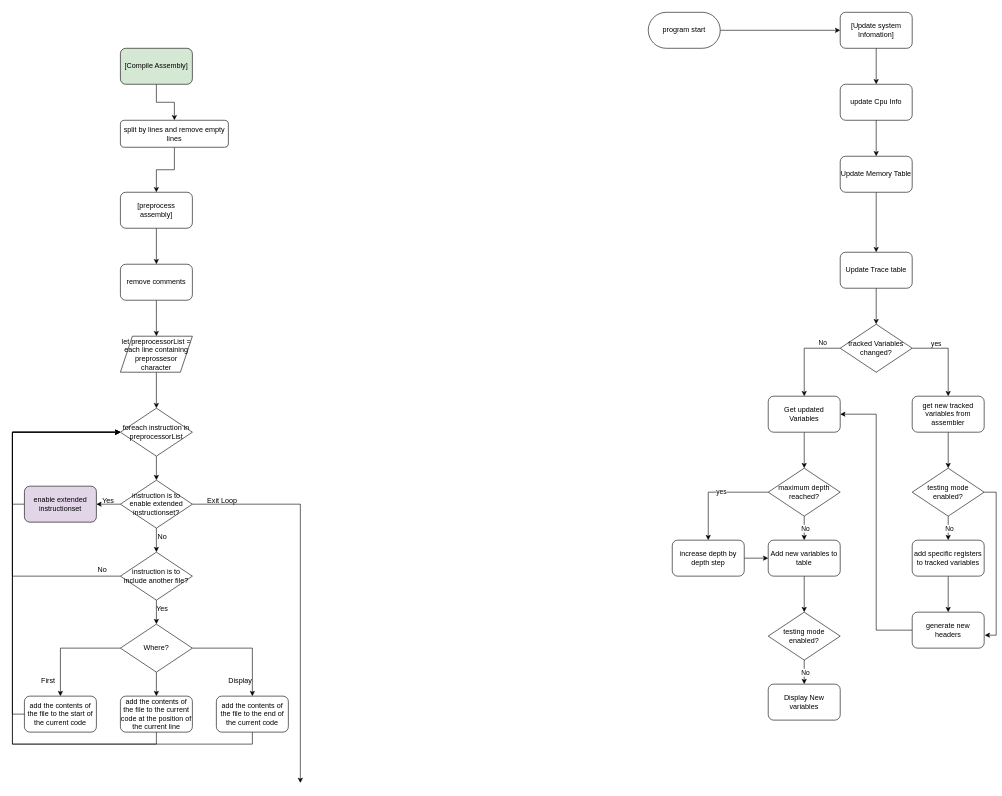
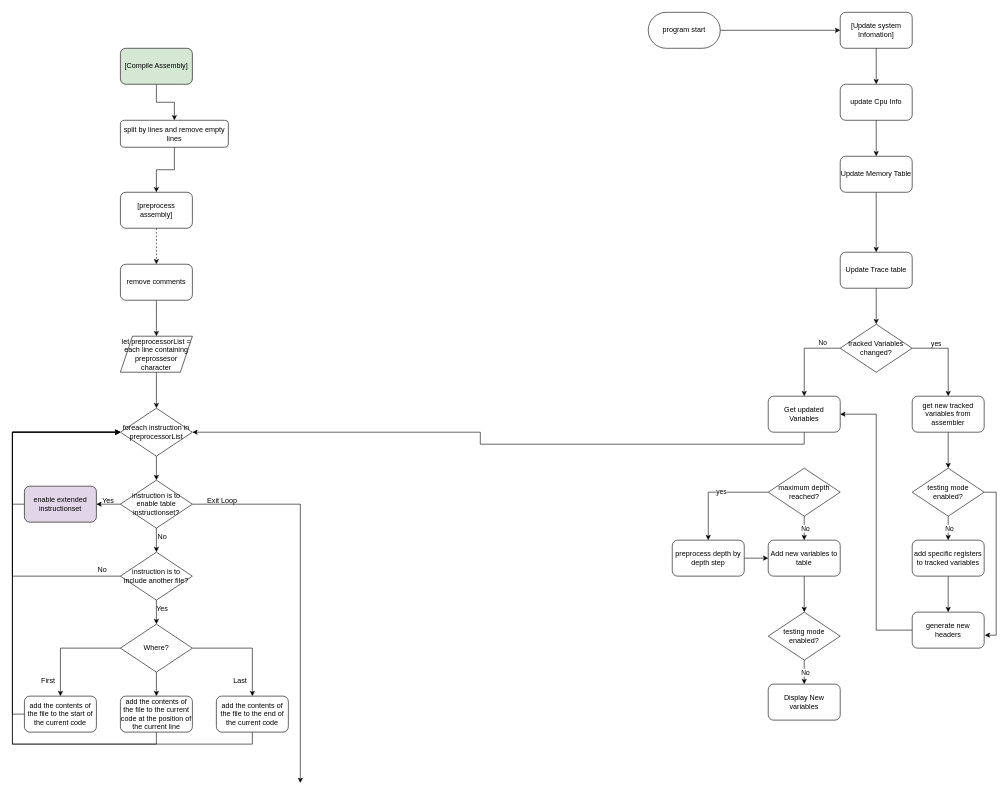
- <mxCell id="46" style="edgeStyle=orthogonalEdgeStyle;rounded=0;orthogonalLoop=1;jettySize=auto;html=1;entryX=0.5;entryY=0;entryDx=0;entryDy=0;" edge="1" parent="1" source="47" target="49"><mxGeometry relative="1" as="geometry" /></mxCell>
+ <mxCell id="46" style="edgeStyle=orthogonalEdgeStyle;rounded=0;orthogonalLoop=1;jettySize=auto;html=1;entryX=0.5;entryY=0;entryDx=0;entryDy=0;dashed=1;" edge="1" parent="1" source="47" target="49"><mxGeometry relative="1" as="geometry" /></mxCell>
- <mxCell id="15" style="edgeStyle=orthogonalEdgeStyle;rounded=0;orthogonalLoop=1;jettySize=auto;html=1;entryX=0.5;entryY=0;entryDx=0;entryDy=0;exitX=0.5;exitY=1;exitDx=0;exitDy=0;" edge="1" parent="1" source="16" target="37"><mxGeometry relative="1" as="geometry" /></mxCell>
+ <mxCell id="15" style="edgeStyle=orthogonalEdgeStyle;rounded=0;orthogonalLoop=1;jettySize=auto;html=1;exitX=0.5;exitY=1;exitDx=0;exitDy=0;" edge="1" parent="1" source="16" target="53"><mxGeometry relative="1" as="geometry" /></mxCell>
- <mxCell id="56" value="instruction is to enable extended instructionset?" style="rhombus;whiteSpace=wrap;html=1;" vertex="1" parent="1"><mxGeometry x="200" y="800" width="120" height="80" as="geometry" /></mxCell>
+ <mxCell id="56" value="instruction is to enable table instructionset?" style="rhombus;whiteSpace=wrap;html=1;" vertex="1" parent="1"><mxGeometry x="200" y="800" width="120" height="80" as="geometry" /></mxCell>
- <mxCell id="41" value="increase depth by depth step" style="rounded=1;whiteSpace=wrap;html=1;" vertex="1" parent="1"><mxGeometry x="1120" y="900" width="120" height="60" as="geometry" /></mxCell>
+ <mxCell id="41" value="preprocess depth by depth step" style="rounded=1;whiteSpace=wrap;html=1;" vertex="1" parent="1"><mxGeometry x="1120" y="900" width="120" height="60" as="geometry" /></mxCell>
- <mxCell id="74" value="Display" style="text;html=1;align=center;verticalAlign=middle;whiteSpace=wrap;rounded=0;" vertex="1" parent="1"><mxGeometry x="370" y="1120" width="60" height="30" as="geometry" /></mxCell>
+ <mxCell id="74" value="Last" style="text;html=1;align=center;verticalAlign=middle;whiteSpace=wrap;rounded=0;" vertex="1" parent="1"><mxGeometry x="370" y="1120" width="60" height="30" as="geometry" /></mxCell>
